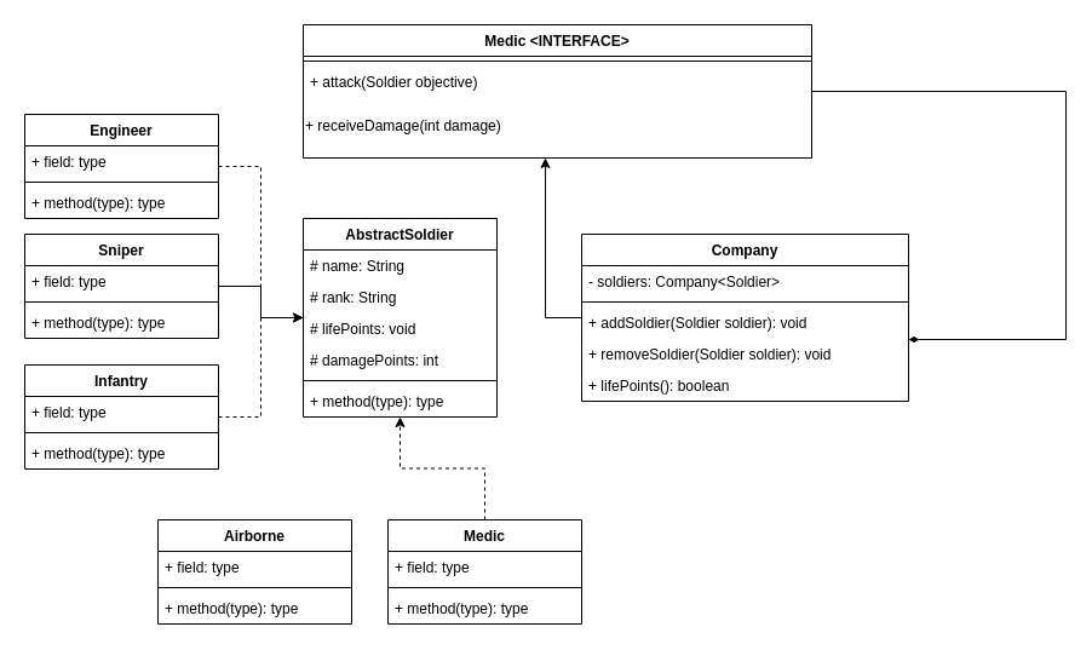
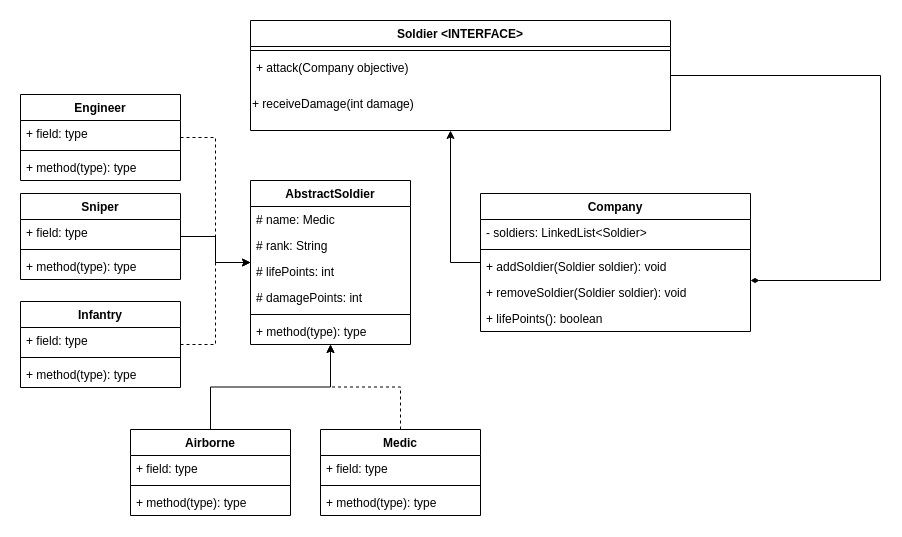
- <mxCell id="3" value="Medic &amp;lt;INTERFACE&amp;gt;" style="swimlane;fontStyle=1;align=center;verticalAlign=top;childLayout=stackLayout;horizontal=1;startSize=26;horizontalStack=0;resizeParent=1;resizeParentMax=0;resizeLast=0;collapsible=1;marginBottom=0;whiteSpace=wrap;html=1;" vertex="1" parent="1"><mxGeometry x="250" y="20" width="420" height="110" as="geometry" /></mxCell>
+ <mxCell id="3" value="Soldier &amp;lt;INTERFACE&amp;gt;" style="swimlane;fontStyle=1;align=center;verticalAlign=top;childLayout=stackLayout;horizontal=1;startSize=26;horizontalStack=0;resizeParent=1;resizeParentMax=0;resizeLast=0;collapsible=1;marginBottom=0;whiteSpace=wrap;html=1;" vertex="1" parent="1"><mxGeometry x="250" y="20" width="420" height="110" as="geometry" /></mxCell>
- <mxCell id="5" value="+ attack(Soldier objective)&lt;div&gt;&lt;br&gt;&lt;/div&gt;" style="text;strokeColor=none;fillColor=none;align=left;verticalAlign=top;spacingLeft=4;spacingRight=4;overflow=hidden;rotatable=0;points=[[0,0.5],[1,0.5]];portConstraint=eastwest;whiteSpace=wrap;html=1;" vertex="1" parent="3"><mxGeometry y="34" width="420" height="36" as="geometry" /></mxCell>
+ <mxCell id="5" value="+ attack(Company objective)&lt;div&gt;&lt;br&gt;&lt;/div&gt;" style="text;strokeColor=none;fillColor=none;align=left;verticalAlign=top;spacingLeft=4;spacingRight=4;overflow=hidden;rotatable=0;points=[[0,0.5],[1,0.5]];portConstraint=eastwest;whiteSpace=wrap;html=1;" vertex="1" parent="3"><mxGeometry y="34" width="420" height="36" as="geometry" /></mxCell>
- <mxCell id="8" value="# name: String" style="text;strokeColor=none;fillColor=none;align=left;verticalAlign=top;spacingLeft=4;spacingRight=4;overflow=hidden;rotatable=0;points=[[0,0.5],[1,0.5]];portConstraint=eastwest;whiteSpace=wrap;html=1;" vertex="1" parent="7"><mxGeometry y="26" width="160" height="26" as="geometry" /></mxCell>
+ <mxCell id="8" value="# name: Medic" style="text;strokeColor=none;fillColor=none;align=left;verticalAlign=top;spacingLeft=4;spacingRight=4;overflow=hidden;rotatable=0;points=[[0,0.5],[1,0.5]];portConstraint=eastwest;whiteSpace=wrap;html=1;" vertex="1" parent="7"><mxGeometry y="26" width="160" height="26" as="geometry" /></mxCell>
- <mxCell id="16" value="- soldiers: Company&amp;lt;Soldier&amp;gt;" style="text;strokeColor=none;fillColor=none;align=left;verticalAlign=top;spacingLeft=4;spacingRight=4;overflow=hidden;rotatable=0;points=[[0,0.5],[1,0.5]];portConstraint=eastwest;whiteSpace=wrap;html=1;" vertex="1" parent="15"><mxGeometry y="26" width="270" height="26" as="geometry" /></mxCell>
+ <mxCell id="16" value="- soldiers: LinkedList&amp;lt;Soldier&amp;gt;" style="text;strokeColor=none;fillColor=none;align=left;verticalAlign=top;spacingLeft=4;spacingRight=4;overflow=hidden;rotatable=0;points=[[0,0.5],[1,0.5]];portConstraint=eastwest;whiteSpace=wrap;html=1;" vertex="1" parent="15"><mxGeometry y="26" width="270" height="26" as="geometry" /></mxCell>
- <mxCell id="10" value="# lifePoints: void" style="text;strokeColor=none;fillColor=none;align=left;verticalAlign=top;spacingLeft=4;spacingRight=4;overflow=hidden;rotatable=0;points=[[0,0.5],[1,0.5]];portConstraint=eastwest;whiteSpace=wrap;html=1;" vertex="1" parent="7"><mxGeometry y="78" width="160" height="26" as="geometry" /></mxCell>
+ <mxCell id="10" value="# lifePoints: int" style="text;strokeColor=none;fillColor=none;align=left;verticalAlign=top;spacingLeft=4;spacingRight=4;overflow=hidden;rotatable=0;points=[[0,0.5],[1,0.5]];portConstraint=eastwest;whiteSpace=wrap;html=1;" vertex="1" parent="7"><mxGeometry y="78" width="160" height="26" as="geometry" /></mxCell>
+ <mxCell id="26" style="edgeStyle=orthogonalEdgeStyle;rounded=0;orthogonalLoop=1;jettySize=auto;html=1;" edge="1" parent="1" source="27" target="7"><mxGeometry relative="1" as="geometry" /></mxCell>
